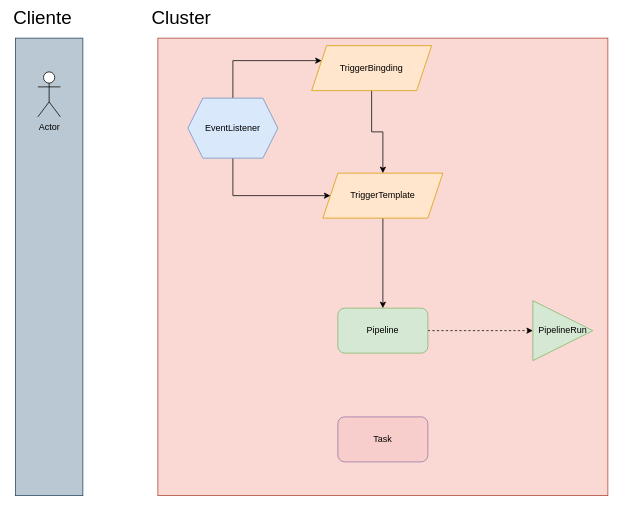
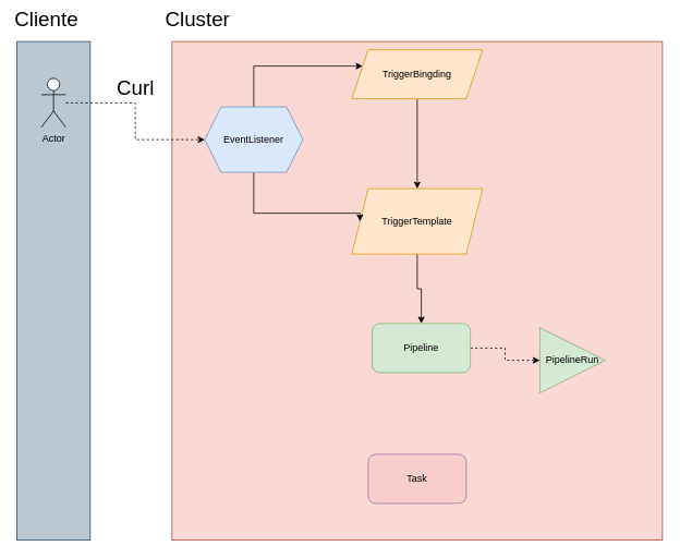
- <mxCell id="11" value="TriggerBingding" style="shape=parallelogram;perimeter=parallelogramPerimeter;whiteSpace=wrap;html=1;fixedSize=1;fillColor=#ffe6cc;strokeColor=#d79b00;" vertex="1" parent="1"><mxGeometry x="415" y="60" width="160" height="60" as="geometry" /></mxCell>
+ <mxCell id="11" value="TriggerBingding" style="shape=parallelogram;perimeter=parallelogramPerimeter;whiteSpace=wrap;html=1;fixedSize=1;fillColor=#ffe6cc;strokeColor=#d79b00;" vertex="1" parent="1"><mxGeometry x="430" y="60" width="160" height="60" as="geometry" /></mxCell>
+ <mxCell id="15" style="edgeStyle=orthogonalEdgeStyle;rounded=0;orthogonalLoop=1;jettySize=auto;html=1;entryX=0;entryY=0.5;entryDx=0;entryDy=0;dashed=1;" edge="1" parent="1" source="17" target="14"><mxGeometry relative="1" as="geometry" /></mxCell>
+ <mxCell id="16" value="Curl" style="edgeLabel;html=1;align=center;verticalAlign=middle;resizable=0;points=[];fontSize=25;" vertex="1" connectable="0" parent="15"><mxGeometry x="-0.822" y="-1" relative="1" as="geometry"><mxPoint x="65" y="-21" as="offset" /></mxGeometry></mxCell>
- <mxCell id="9" value="TriggerTemplate" style="shape=parallelogram;perimeter=parallelogramPerimeter;whiteSpace=wrap;html=1;fixedSize=1;fillColor=#ffe6cc;strokeColor=#d79b00;" vertex="1" parent="1"><mxGeometry x="430" y="230" width="160" height="60" as="geometry" /></mxCell>
+ <mxCell id="9" value="TriggerTemplate" style="shape=parallelogram;perimeter=parallelogramPerimeter;whiteSpace=wrap;html=1;fixedSize=1;fillColor=#ffe6cc;strokeColor=#d79b00;" vertex="1" parent="1"><mxGeometry x="430" y="230" width="160" height="80" as="geometry" /></mxCell>
- <mxCell id="5" value="Pipeline" style="rounded=1;whiteSpace=wrap;html=1;fillColor=#d5e8d4;strokeColor=#82b366;" vertex="1" parent="1"><mxGeometry x="450" y="410" width="120" height="60" as="geometry" /></mxCell>
+ <mxCell id="5" value="Pipeline" style="rounded=1;whiteSpace=wrap;html=1;fillColor=#d5e8d4;strokeColor=#82b366;" vertex="1" parent="1"><mxGeometry x="455" y="395" width="120" height="60" as="geometry" /></mxCell>
- <mxCell id="6" value="PipelineRun" style="triangle;whiteSpace=wrap;html=1;fillColor=#d5e8d4;strokeColor=#82b366;" vertex="1" parent="1"><mxGeometry x="710" y="400" width="80" height="80" as="geometry" /></mxCell>
+ <mxCell id="6" value="PipelineRun" style="triangle;whiteSpace=wrap;html=1;fillColor=#d5e8d4;strokeColor=#82b366;" vertex="1" parent="1"><mxGeometry x="660" y="400" width="80" height="80" as="geometry" /></mxCell>
